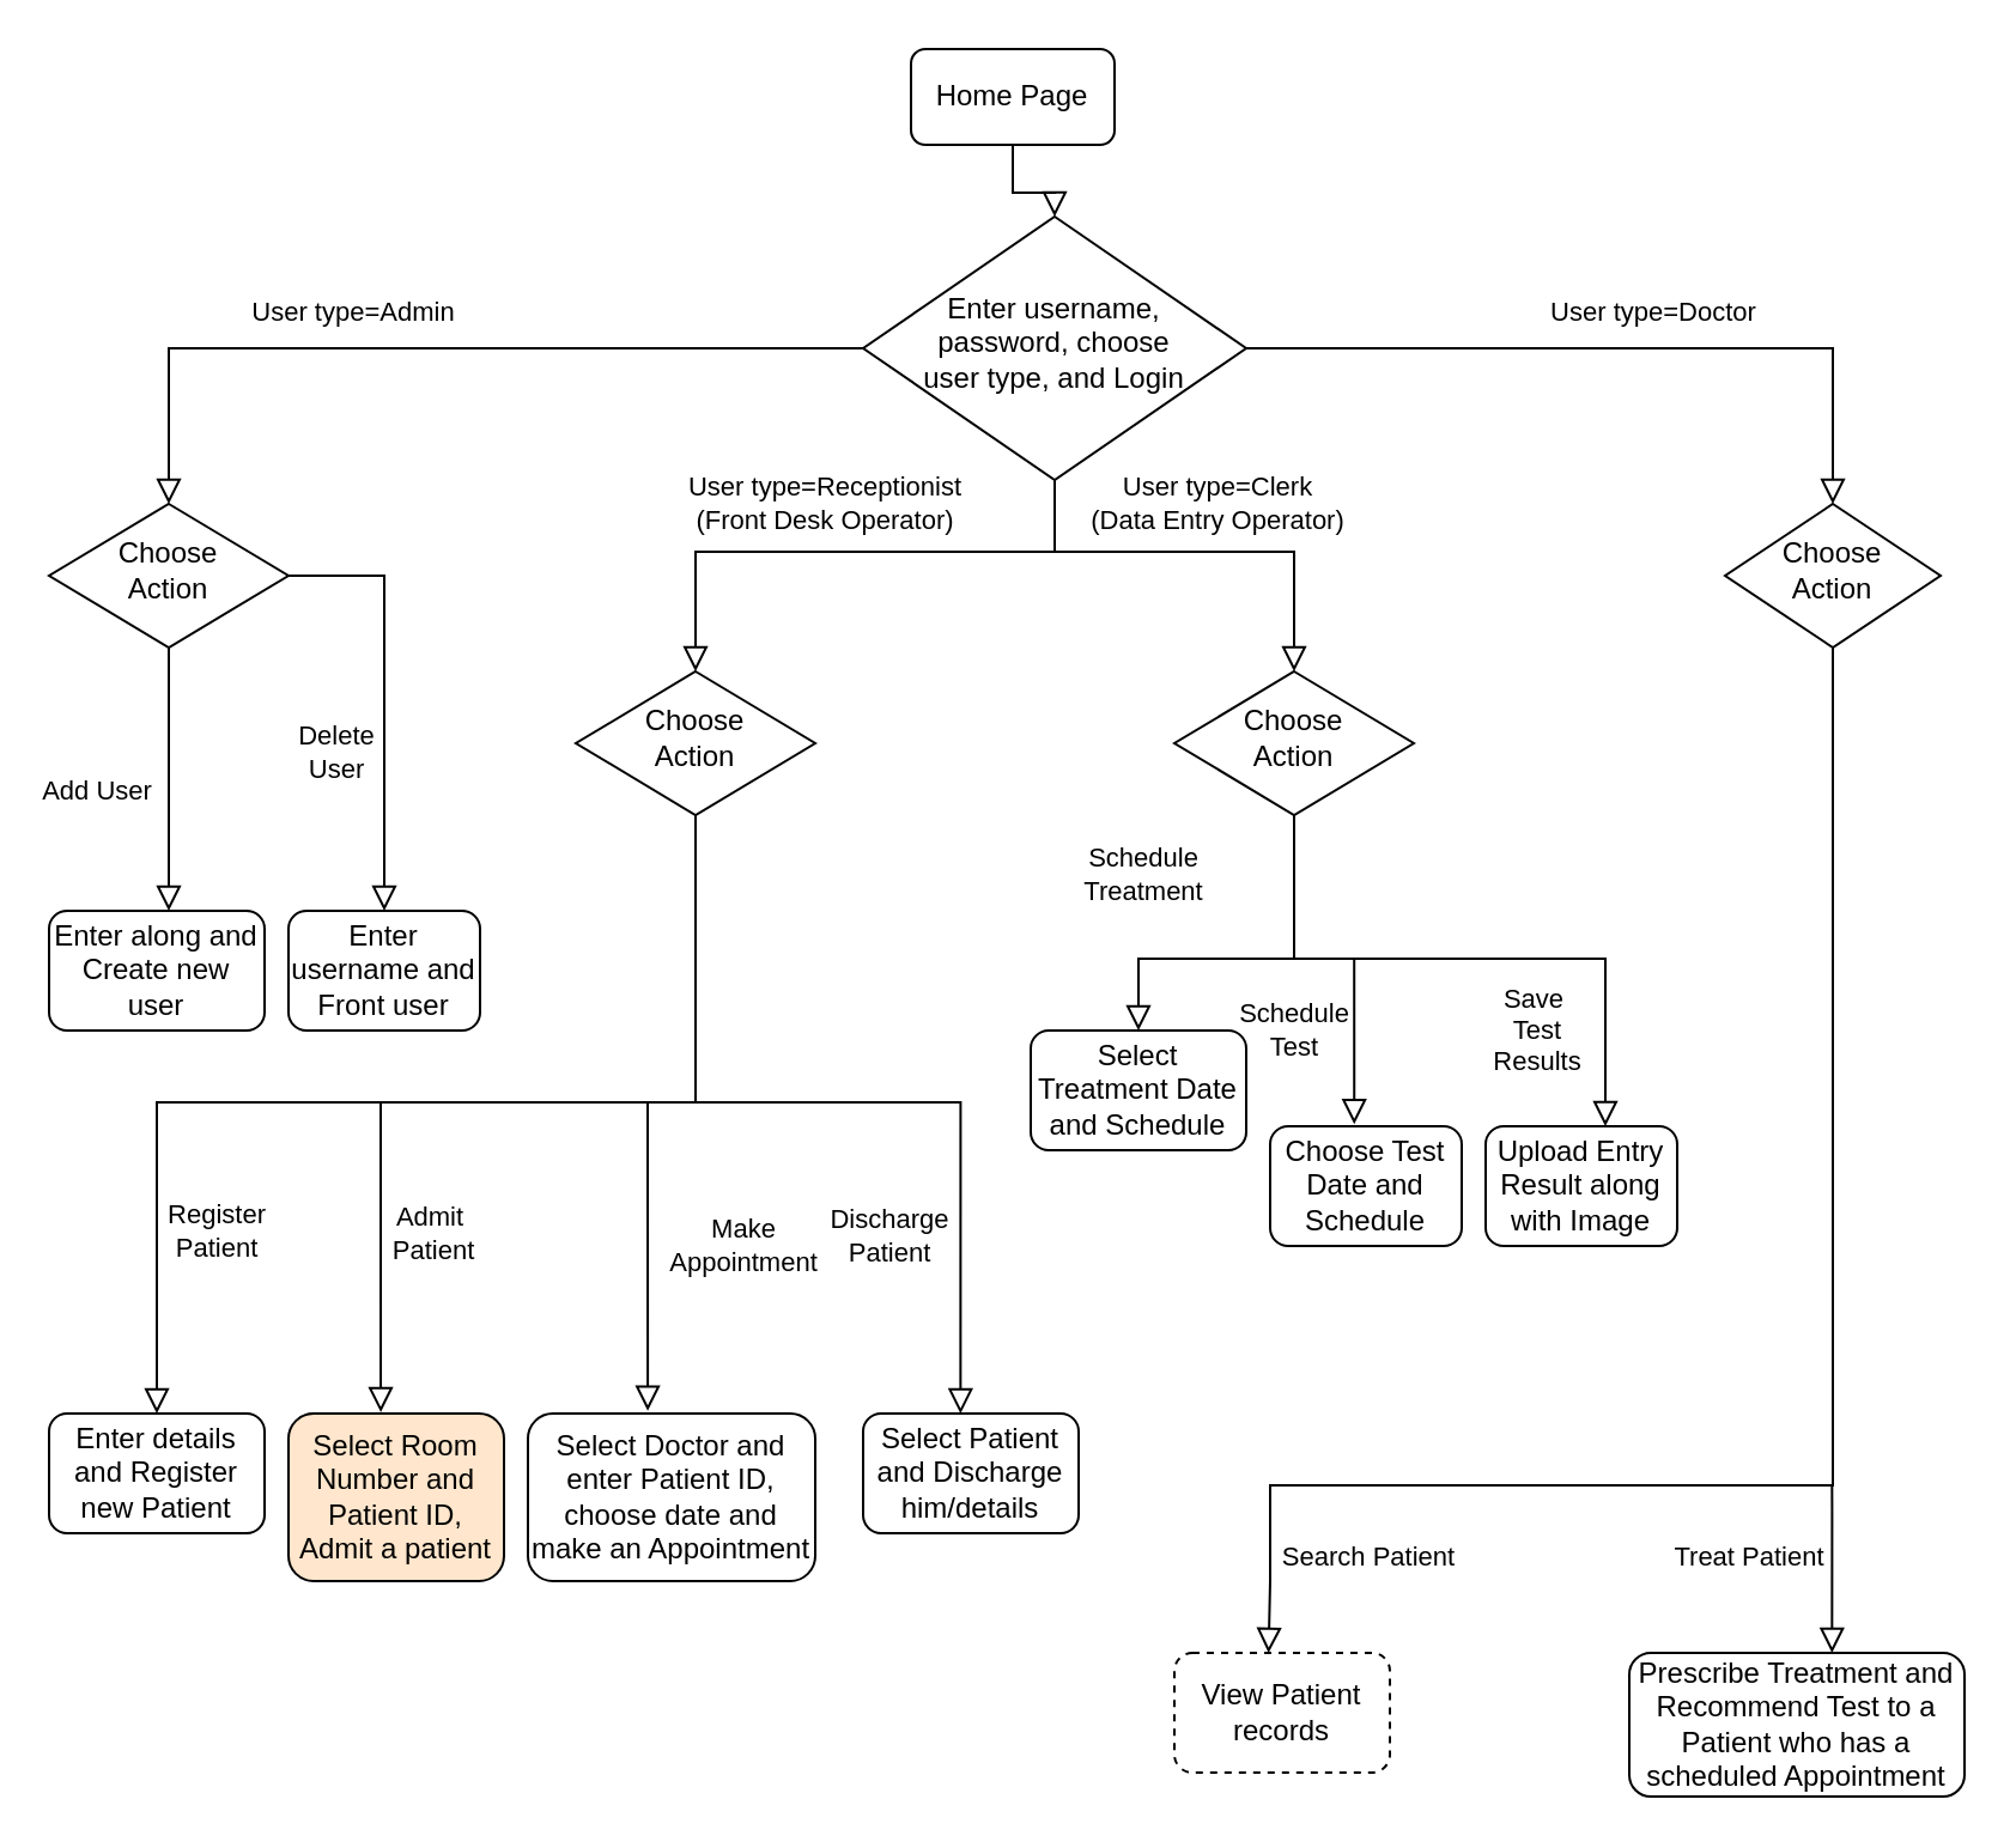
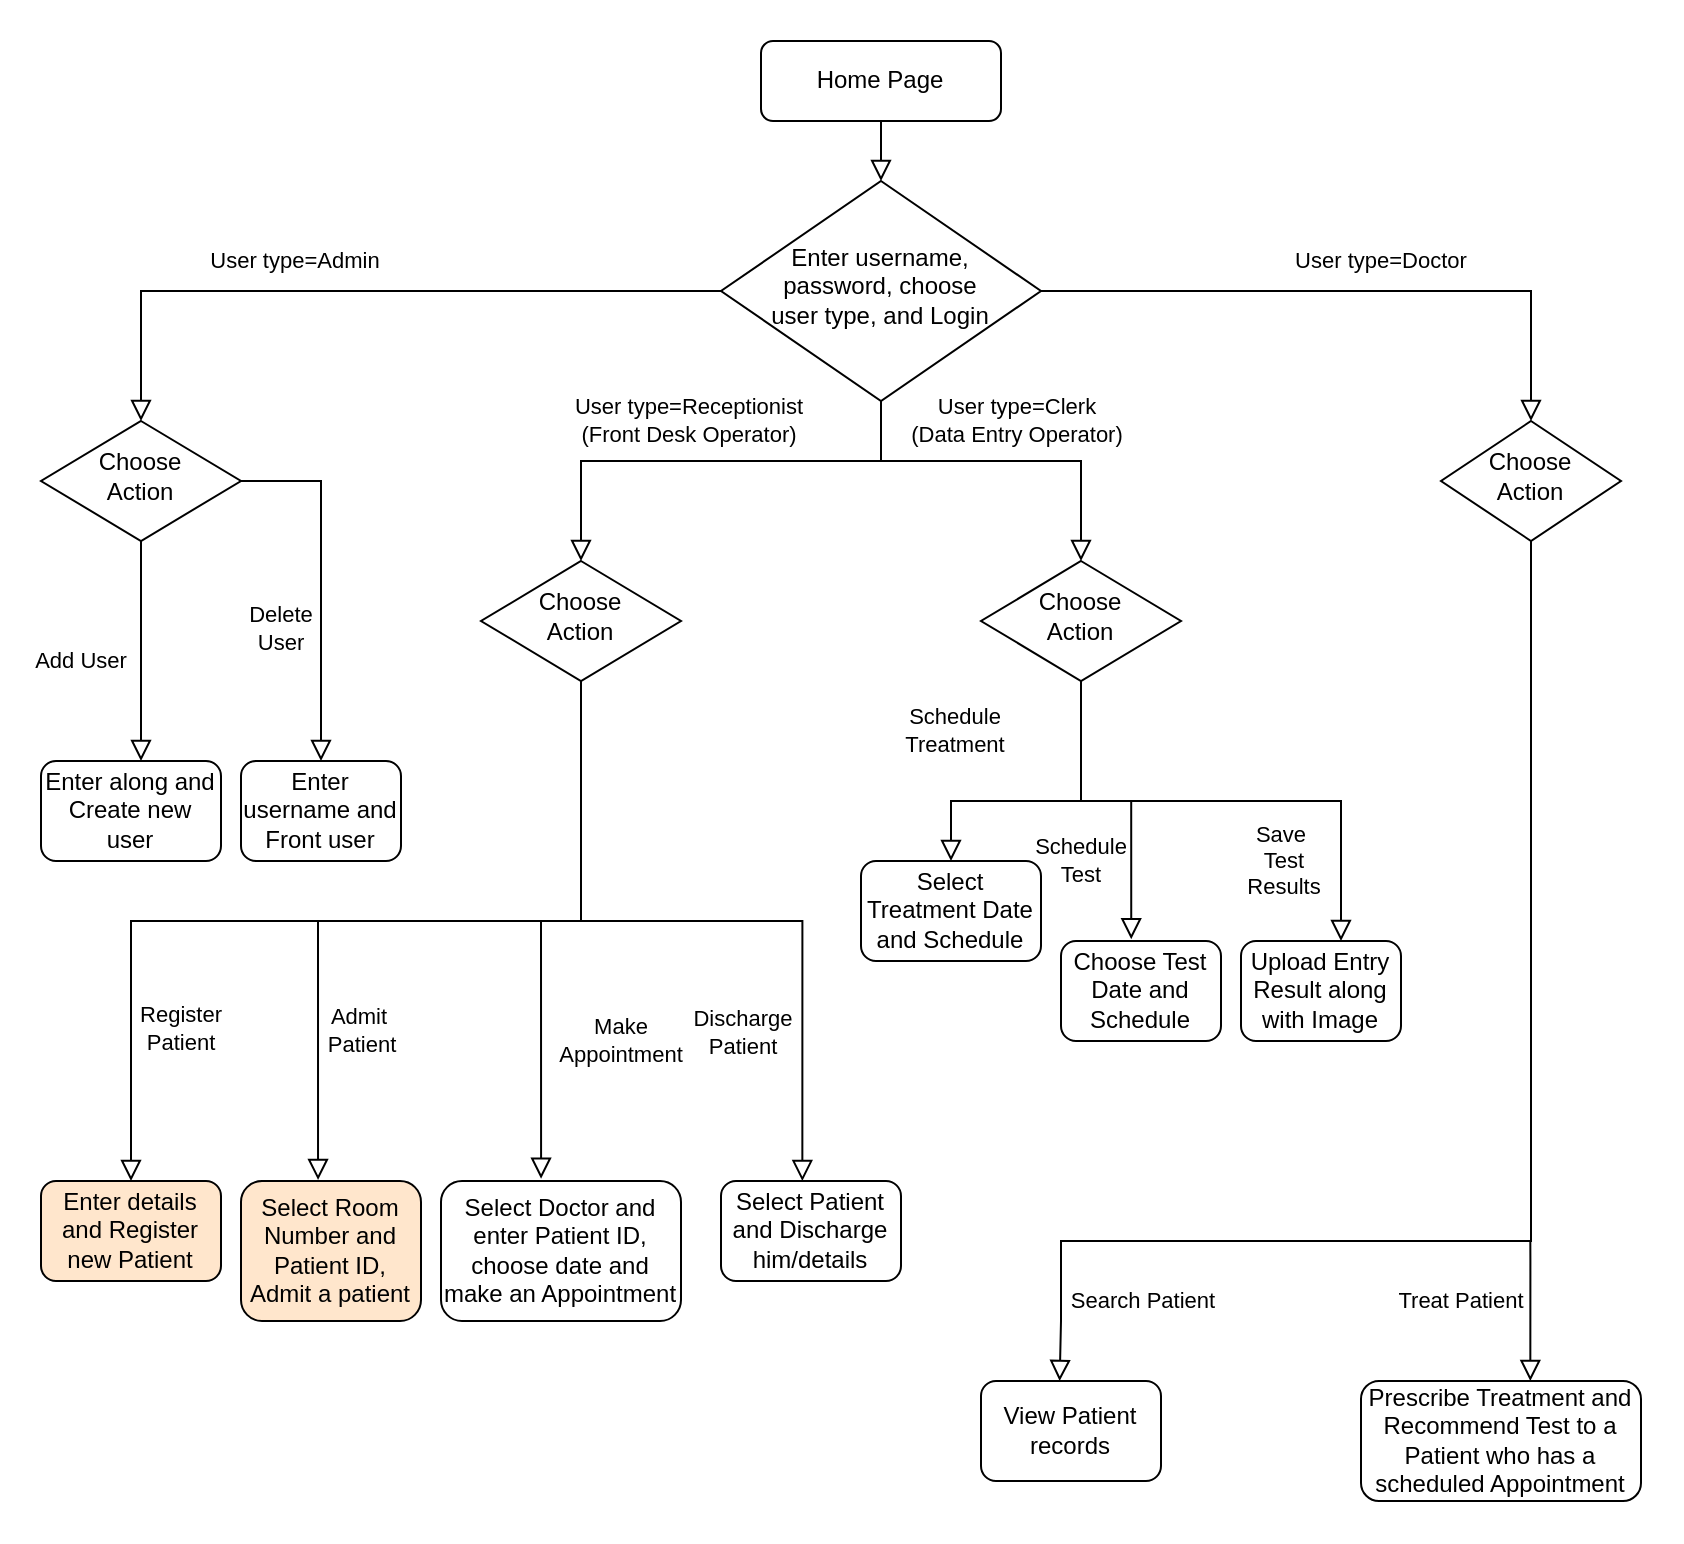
- <mxCell id="3" value="Home Page" style="rounded=1;whiteSpace=wrap;html=1;fontSize=12;glass=0;strokeWidth=1;shadow=0;" parent="1" vertex="1"><mxGeometry x="380" y="20" width="85" height="40" as="geometry" /></mxCell>
+ <mxCell id="3" value="Home Page" style="rounded=1;whiteSpace=wrap;html=1;fontSize=12;glass=0;strokeWidth=1;shadow=0;" parent="1" vertex="1"><mxGeometry x="380" y="20" width="120" height="40" as="geometry" /></mxCell>
- <mxCell id="14" value="Enter details and Register new Patient" style="rounded=1;whiteSpace=wrap;html=1;fontSize=12;glass=0;strokeWidth=1;shadow=0;" vertex="1" parent="1"><mxGeometry x="20" y="590" width="90" height="50" as="geometry" /></mxCell>
+ <mxCell id="14" value="Enter details and Register new Patient" style="rounded=1;whiteSpace=wrap;html=1;fontSize=12;glass=0;strokeWidth=1;shadow=0;fillColor=#ffe6cc;" vertex="1" parent="1"><mxGeometry x="20" y="590" width="90" height="50" as="geometry" /></mxCell>
- <mxCell id="32" value="View Patient records" style="rounded=1;whiteSpace=wrap;html=1;fontSize=12;glass=0;strokeWidth=1;shadow=0;dashed=1;" vertex="1" parent="1"><mxGeometry x="490" y="690" width="90" height="50" as="geometry" /></mxCell>
+ <mxCell id="32" value="View Patient records" style="rounded=1;whiteSpace=wrap;html=1;fontSize=12;glass=0;strokeWidth=1;shadow=0;" vertex="1" parent="1"><mxGeometry x="490" y="690" width="90" height="50" as="geometry" /></mxCell>
